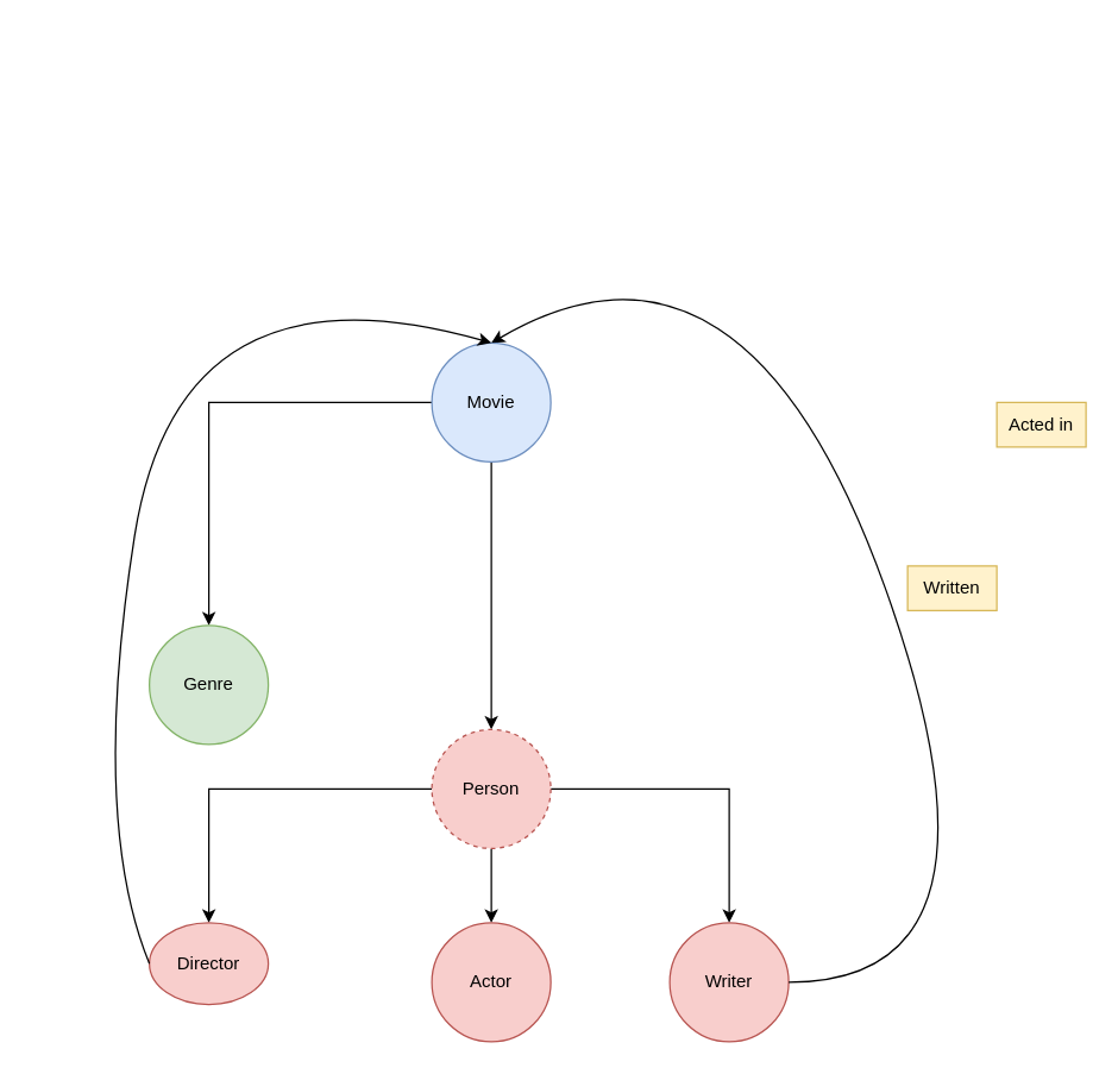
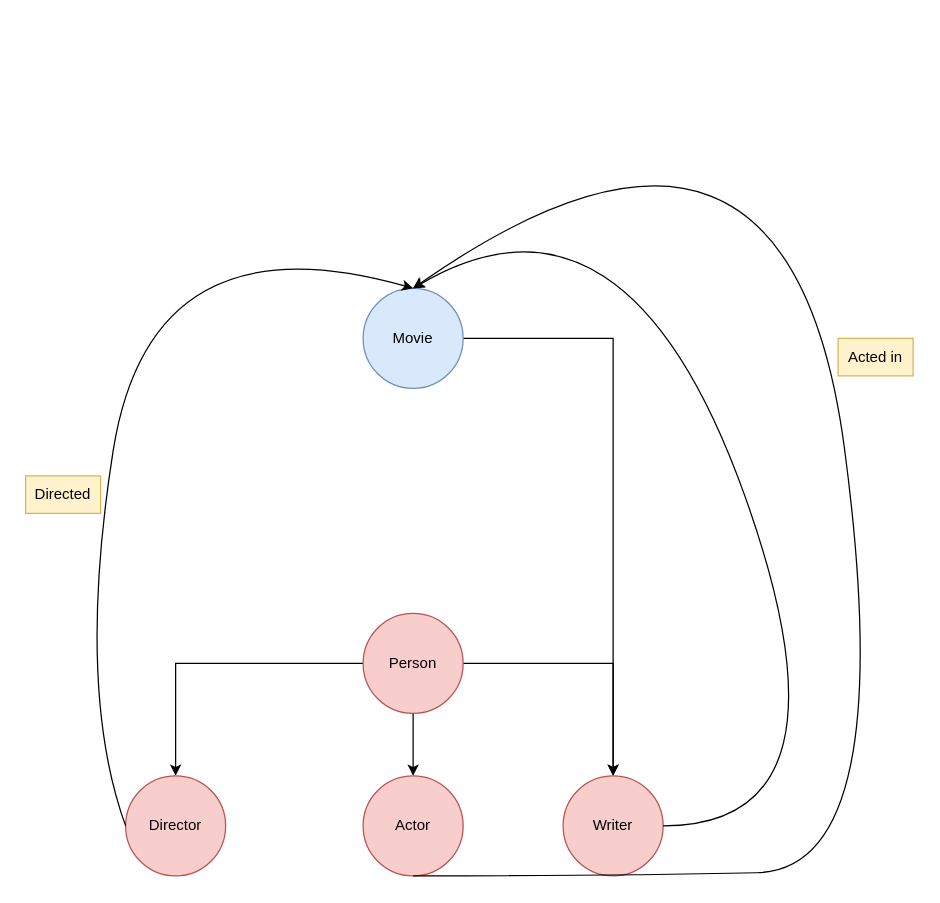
- <mxCell id="3" style="edgeStyle=orthogonalEdgeStyle;rounded=0;orthogonalLoop=1;jettySize=auto;html=1;" parent="1" source="4" target="5" edge="1"><mxGeometry relative="1" as="geometry" /></mxCell>
+ <mxCell id="14" value="Directed" style="text;html=1;strokeColor=#d6b656;fillColor=#fff2cc;align=center;verticalAlign=middle;whiteSpace=wrap;rounded=0;" parent="1" vertex="1"><mxGeometry x="20" y="380" width="60" height="30" as="geometry" /></mxCell>
- <mxCell id="16" value="Written" style="text;html=1;strokeColor=#d6b656;fillColor=#fff2cc;align=center;verticalAlign=middle;whiteSpace=wrap;rounded=0;" parent="1" vertex="1"><mxGeometry x="610" y="380" width="60" height="30" as="geometry" /></mxCell>
- <mxCell id="2" style="edgeStyle=orthogonalEdgeStyle;rounded=0;orthogonalLoop=1;jettySize=auto;html=1;entryX=0.5;entryY=0;entryDx=0;entryDy=0;" parent="1" source="4" target="9" edge="1"><mxGeometry relative="1" as="geometry" /></mxCell>
+ <mxCell id="2" style="edgeStyle=orthogonalEdgeStyle;rounded=0;orthogonalLoop=1;jettySize=auto;html=1;" parent="1" source="4" target="12" edge="1"><mxGeometry relative="1" as="geometry" /></mxCell>
+ <mxCell id="17" value="" style="curved=1;endArrow=classic;html=1;rounded=0;exitX=0.5;exitY=1;exitDx=0;exitDy=0;entryX=0.5;entryY=0;entryDx=0;entryDy=0;" parent="1" source="11" target="4" edge="1"><mxGeometry width="50" height="50" relative="1" as="geometry"><mxPoint x="670" y="695" as="sourcePoint" /><mxPoint x="720" y="645" as="targetPoint" /><Array as="points"><mxPoint x="490" y="700" /><mxPoint x="720" y="695" /><mxPoint x="630" y="20" /></Array></mxGeometry></mxCell>
- <mxCell id="5" value="Genre" style="ellipse;whiteSpace=wrap;html=1;aspect=fixed;fillColor=#d5e8d4;strokeColor=#82b366;" parent="1" vertex="1"><mxGeometry x="100" y="420" width="80" height="80" as="geometry" /></mxCell>
- <mxCell id="9" value="Person" style="ellipse;whiteSpace=wrap;html=1;aspect=fixed;fillColor=#f8cecc;strokeColor=#b85450;dashed=1;" parent="1" vertex="1"><mxGeometry x="290" y="490" width="80" height="80" as="geometry" /></mxCell>
+ <mxCell id="9" value="Person" style="ellipse;whiteSpace=wrap;html=1;aspect=fixed;fillColor=#f8cecc;strokeColor=#b85450;" parent="1" vertex="1"><mxGeometry x="290" y="490" width="80" height="80" as="geometry" /></mxCell>
- <mxCell id="10" value="Director" style="ellipse;whiteSpace=wrap;html=1;aspect=fixed;fillColor=#f8cecc;strokeColor=#b85450;" parent="1" vertex="1"><mxGeometry x="100" y="620" width="80" height="55" as="geometry" /></mxCell>
+ <mxCell id="10" value="Director" style="ellipse;whiteSpace=wrap;html=1;aspect=fixed;fillColor=#f8cecc;strokeColor=#b85450;" parent="1" vertex="1"><mxGeometry x="100" y="620" width="80" height="80" as="geometry" /></mxCell>
